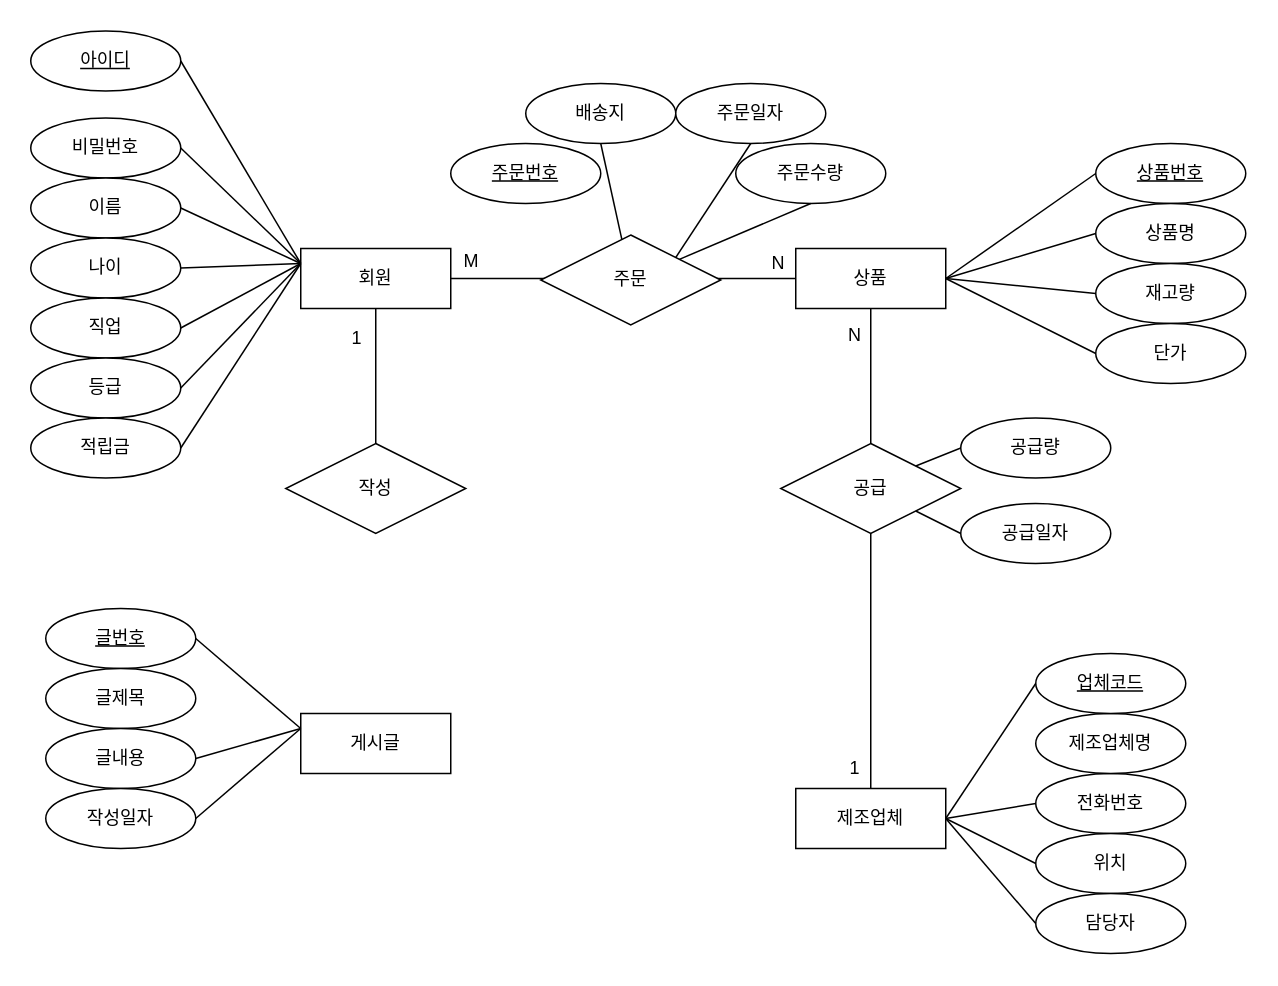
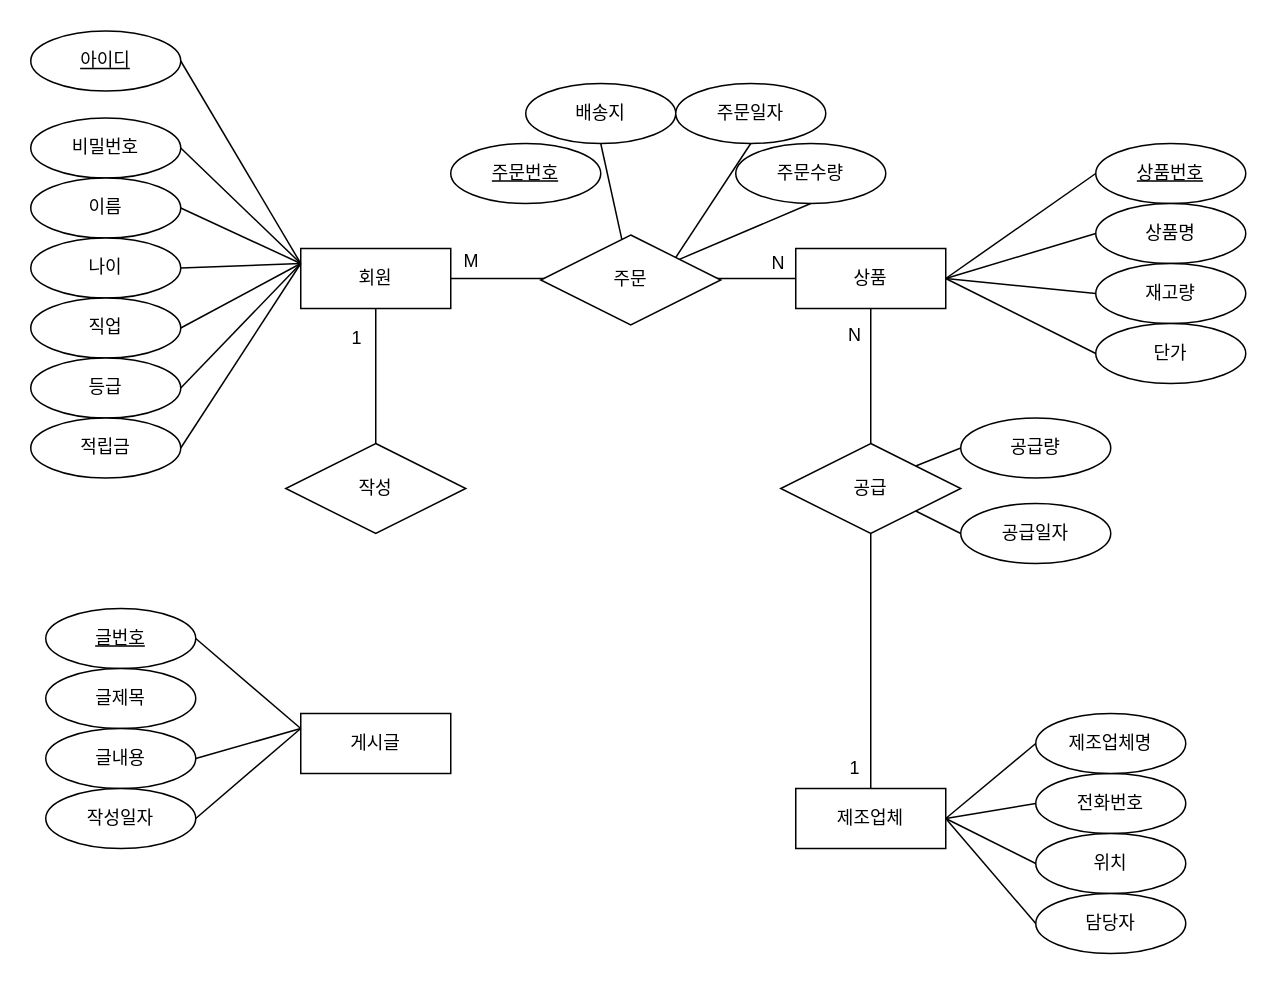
- <mxCell id="43" value="업체코드" style="ellipse;whiteSpace=wrap;html=1;align=center;fontStyle=4;" vertex="1" parent="1"><mxGeometry x="690" y="435" width="100" height="40" as="geometry" /></mxCell>
- <mxCell id="44" value="" style="endArrow=none;html=1;rounded=0;exitX=0;exitY=0.5;exitDx=0;exitDy=0;entryX=0;entryY=0.5;entryDx=0;entryDy=0;" edge="1" parent="1" source="43" target="26"><mxGeometry relative="1" as="geometry"><mxPoint x="370" y="415" as="sourcePoint" /><mxPoint x="630" y="545" as="targetPoint" /></mxGeometry></mxCell>
+ <mxCell id="34" value="" style="endArrow=none;html=1;rounded=0;exitX=1;exitY=0.5;exitDx=0;exitDy=0;entryX=0;entryY=0.5;entryDx=0;entryDy=0;" edge="1" source="30" parent="1" target="26"><mxGeometry relative="1" as="geometry"><mxPoint x="480" y="578" as="sourcePoint" /><mxPoint x="550" y="565" as="targetPoint" /></mxGeometry></mxCell>
